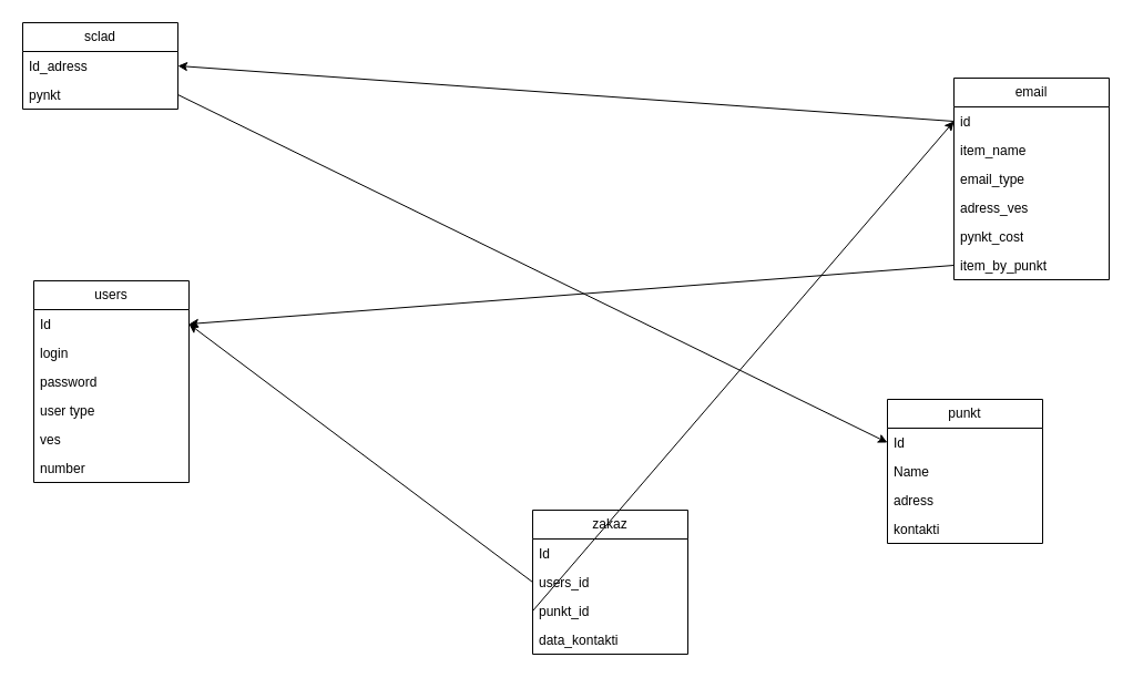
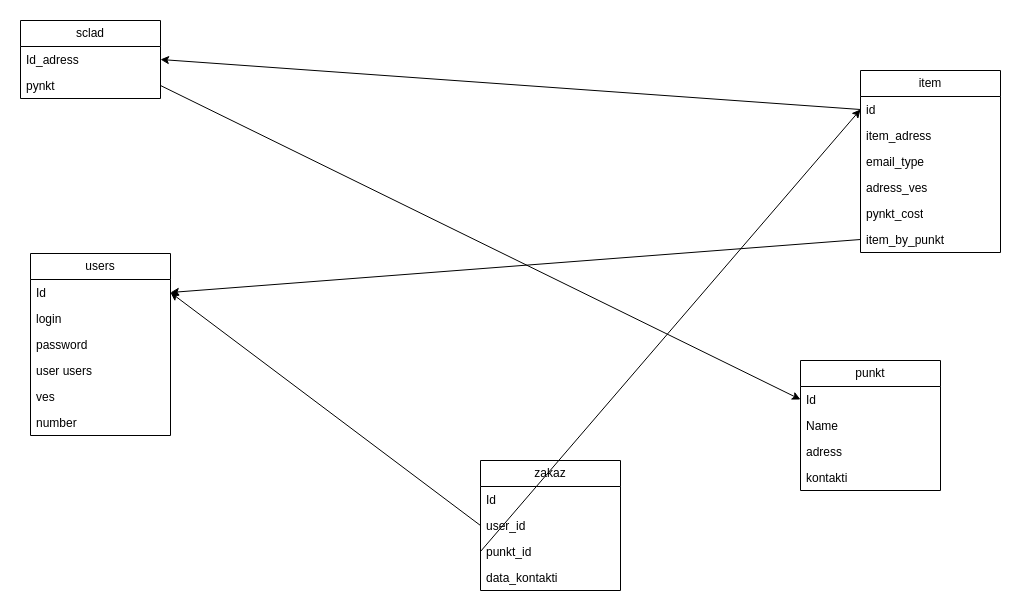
- <mxCell id="24" value="email" style="swimlane;fontStyle=0;childLayout=stackLayout;horizontal=1;startSize=26;fillColor=none;horizontalStack=0;resizeParent=1;resizeParentMax=0;resizeLast=0;collapsible=1;marginBottom=0;whiteSpace=wrap;html=1;" vertex="1" parent="1"><mxGeometry x="860" y="70" width="140" height="182" as="geometry" /></mxCell>
+ <mxCell id="24" value="item" style="swimlane;fontStyle=0;childLayout=stackLayout;horizontal=1;startSize=26;fillColor=none;horizontalStack=0;resizeParent=1;resizeParentMax=0;resizeLast=0;collapsible=1;marginBottom=0;whiteSpace=wrap;html=1;" vertex="1" parent="1"><mxGeometry x="860" y="70" width="140" height="182" as="geometry" /></mxCell>
- <mxCell id="26" value="item_name" style="text;strokeColor=none;fillColor=none;align=left;verticalAlign=top;spacingLeft=4;spacingRight=4;overflow=hidden;rotatable=0;points=[[0,0.5],[1,0.5]];portConstraint=eastwest;whiteSpace=wrap;html=1;" vertex="1" parent="24"><mxGeometry y="52" width="140" height="26" as="geometry" /></mxCell>
+ <mxCell id="26" value="item_adress" style="text;strokeColor=none;fillColor=none;align=left;verticalAlign=top;spacingLeft=4;spacingRight=4;overflow=hidden;rotatable=0;points=[[0,0.5],[1,0.5]];portConstraint=eastwest;whiteSpace=wrap;html=1;" vertex="1" parent="24"><mxGeometry y="52" width="140" height="26" as="geometry" /></mxCell>
- <mxCell id="6" value="user type" style="text;strokeColor=none;fillColor=none;align=left;verticalAlign=top;spacingLeft=4;spacingRight=4;overflow=hidden;rotatable=0;points=[[0,0.5],[1,0.5]];portConstraint=eastwest;whiteSpace=wrap;html=1;" vertex="1" parent="2"><mxGeometry y="104" width="140" height="26" as="geometry" /></mxCell>
+ <mxCell id="6" value="user users" style="text;strokeColor=none;fillColor=none;align=left;verticalAlign=top;spacingLeft=4;spacingRight=4;overflow=hidden;rotatable=0;points=[[0,0.5],[1,0.5]];portConstraint=eastwest;whiteSpace=wrap;html=1;" vertex="1" parent="2"><mxGeometry y="104" width="140" height="26" as="geometry" /></mxCell>
- <mxCell id="20" value="users_id" style="text;strokeColor=none;fillColor=none;align=left;verticalAlign=top;spacingLeft=4;spacingRight=4;overflow=hidden;rotatable=0;points=[[0,0.5],[1,0.5]];portConstraint=eastwest;whiteSpace=wrap;html=1;" vertex="1" parent="18"><mxGeometry y="52" width="140" height="26" as="geometry" /></mxCell>
+ <mxCell id="20" value="user_id" style="text;strokeColor=none;fillColor=none;align=left;verticalAlign=top;spacingLeft=4;spacingRight=4;overflow=hidden;rotatable=0;points=[[0,0.5],[1,0.5]];portConstraint=eastwest;whiteSpace=wrap;html=1;" vertex="1" parent="18"><mxGeometry y="52" width="140" height="26" as="geometry" /></mxCell>
